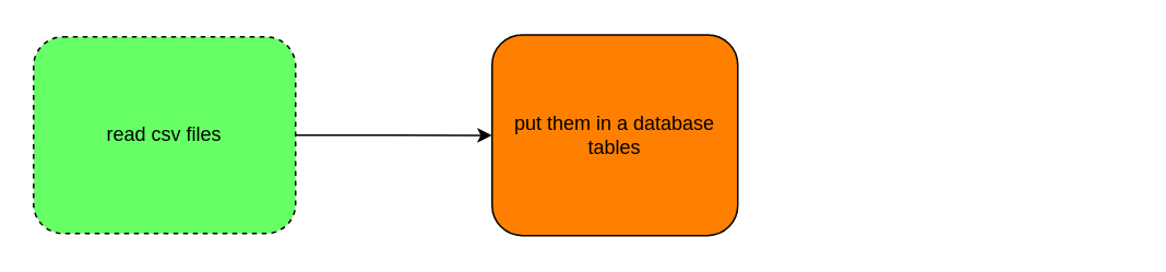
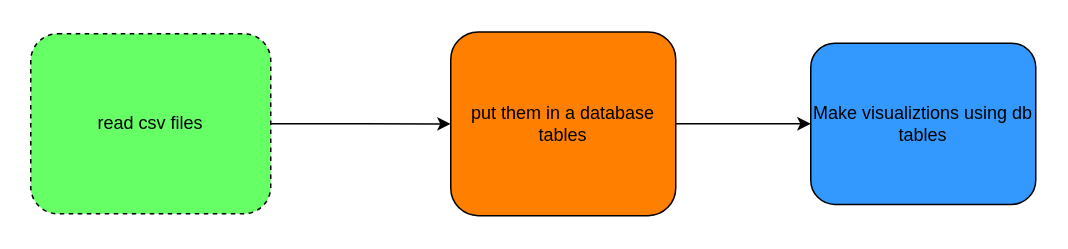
+ <mxCell id="4" value="" style="edgeStyle=orthogonalEdgeStyle;rounded=0;orthogonalLoop=1;jettySize=auto;html=1;" edge="1" parent="1" source="5" target="6"><mxGeometry relative="1" as="geometry" /></mxCell>
+ <mxCell id="6" value="Make visualiztions using db tables" style="whiteSpace=wrap;html=1;rounded=1;fillColor=#3399FF;" vertex="1" parent="1"><mxGeometry x="540" y="28.25" width="150" height="107.5" as="geometry" /></mxCell>
